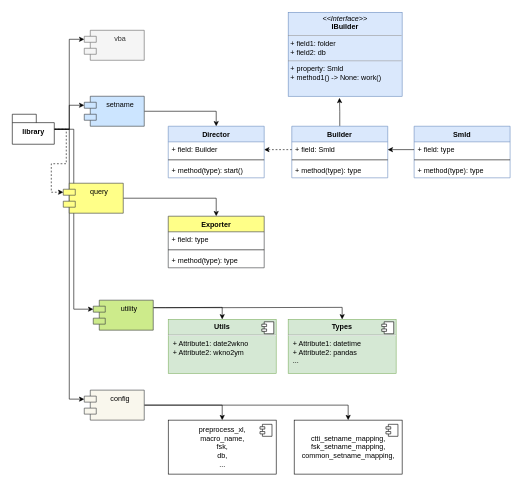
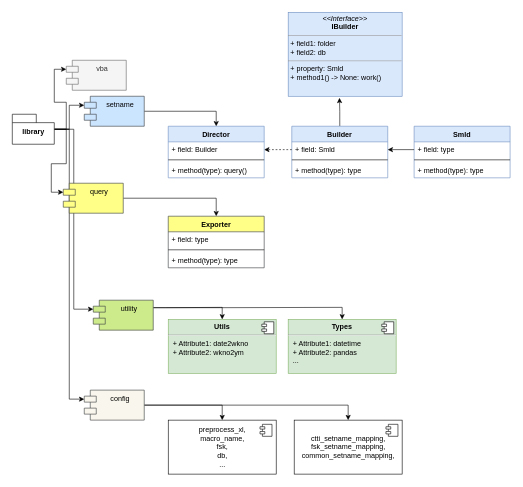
- <mxCell id="14" value="vba" style="shape=module;align=left;spacingLeft=20;align=center;verticalAlign=top;fillColor=#f5f5f5;fontColor=#333333;strokeColor=#666666;" vertex="1" parent="1"><mxGeometry x="140" y="50" width="100" height="50" as="geometry" /></mxCell>
+ <mxCell id="14" value="vba" style="shape=module;align=left;spacingLeft=20;align=center;verticalAlign=top;fillColor=#f5f5f5;fontColor=#333333;strokeColor=#666666;" vertex="1" parent="1"><mxGeometry x="110" y="100" width="100" height="50" as="geometry" /></mxCell>
- <mxCell id="8" style="edgeStyle=orthogonalEdgeStyle;rounded=0;orthogonalLoop=1;jettySize=auto;html=1;entryX=0;entryY=0;entryDx=0;entryDy=15;entryPerimeter=0;dashed=1;" edge="1" parent="1" source="11" target="16"><mxGeometry relative="1" as="geometry" /></mxCell>
+ <mxCell id="8" style="edgeStyle=orthogonalEdgeStyle;rounded=0;orthogonalLoop=1;jettySize=auto;html=1;entryX=0;entryY=0;entryDx=0;entryDy=15;entryPerimeter=0;" edge="1" parent="1" source="11" target="16"><mxGeometry relative="1" as="geometry" /></mxCell>
- <mxCell id="5" value="+ method(type): start()" style="text;strokeColor=none;fillColor=none;align=left;verticalAlign=top;spacingLeft=4;spacingRight=4;overflow=hidden;rotatable=0;points=[[0,0.5],[1,0.5]];portConstraint=eastwest;" vertex="1" parent="2"><mxGeometry y="60" width="160" height="26" as="geometry" /></mxCell>
+ <mxCell id="5" value="+ method(type): query()" style="text;strokeColor=none;fillColor=none;align=left;verticalAlign=top;spacingLeft=4;spacingRight=4;overflow=hidden;rotatable=0;points=[[0,0.5],[1,0.5]];portConstraint=eastwest;" vertex="1" parent="2"><mxGeometry y="60" width="160" height="26" as="geometry" /></mxCell>
